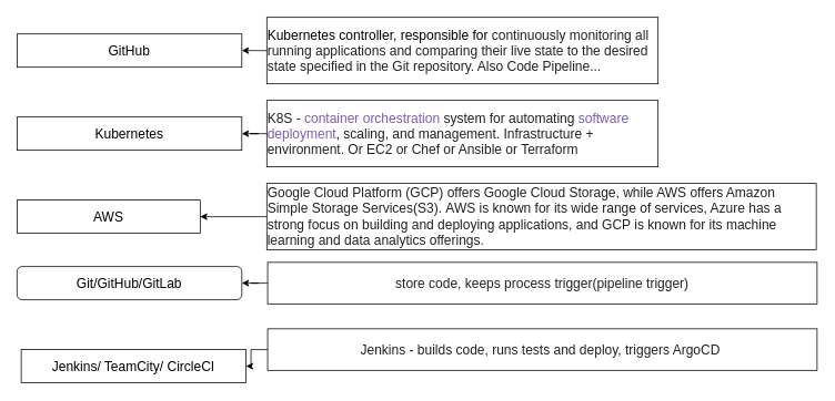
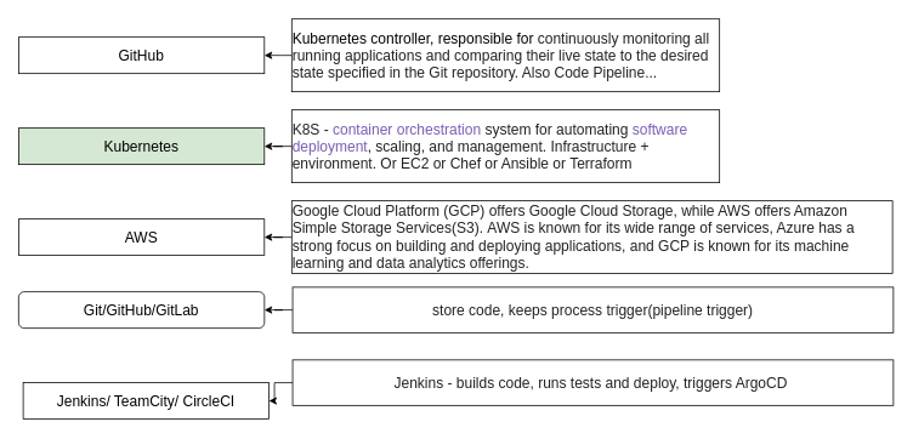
- <mxCell id="3" value="Kubernetes" style="rounded=0;whiteSpace=wrap;html=1;fontFamily=Helvetica;fontSize=16;" vertex="1" parent="1"><mxGeometry x="20" y="140" width="270" height="40" as="geometry" /></mxCell>
+ <mxCell id="3" value="Kubernetes" style="rounded=0;whiteSpace=wrap;html=1;fontFamily=Helvetica;fontSize=16;fillColor=#d5e8d4;" vertex="1" parent="1"><mxGeometry x="20" y="140" width="270" height="40" as="geometry" /></mxCell>
- <mxCell id="4" value="AWS" style="rounded=0;whiteSpace=wrap;html=1;fontFamily=Helvetica;fontSize=16;" vertex="1" parent="1"><mxGeometry x="20" y="240" width="220" height="40" as="geometry" /></mxCell>
+ <mxCell id="4" value="AWS" style="rounded=0;whiteSpace=wrap;html=1;fontFamily=Helvetica;fontSize=16;" vertex="1" parent="1"><mxGeometry x="20" y="240" width="270" height="40" as="geometry" /></mxCell>
